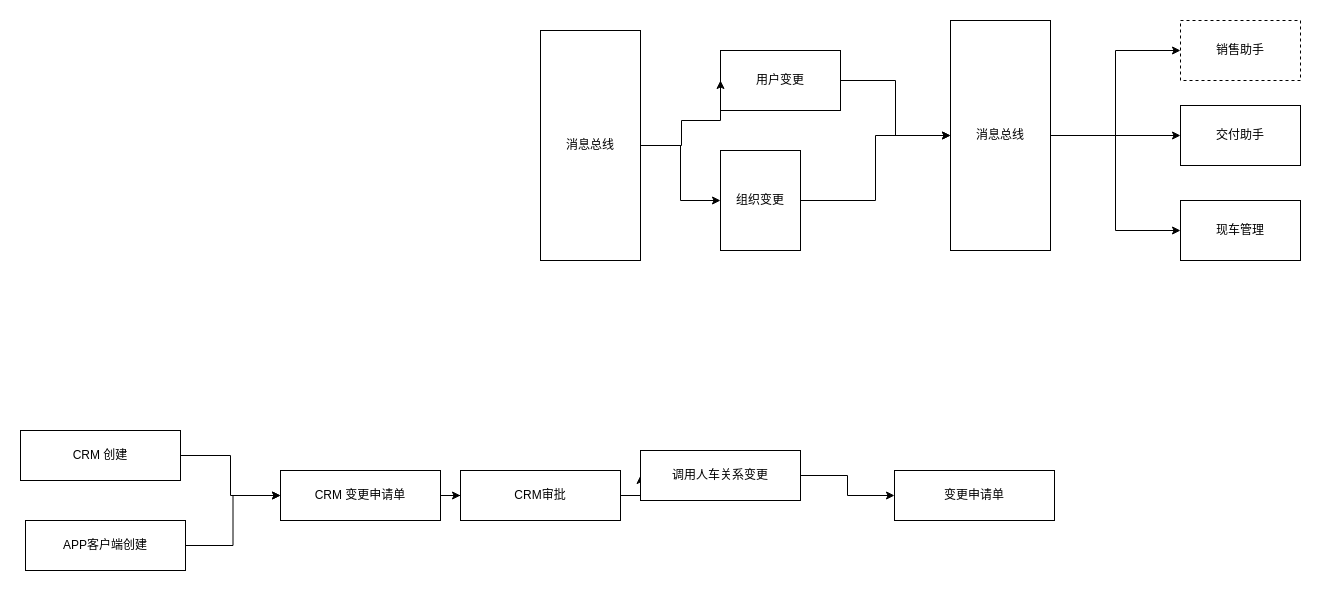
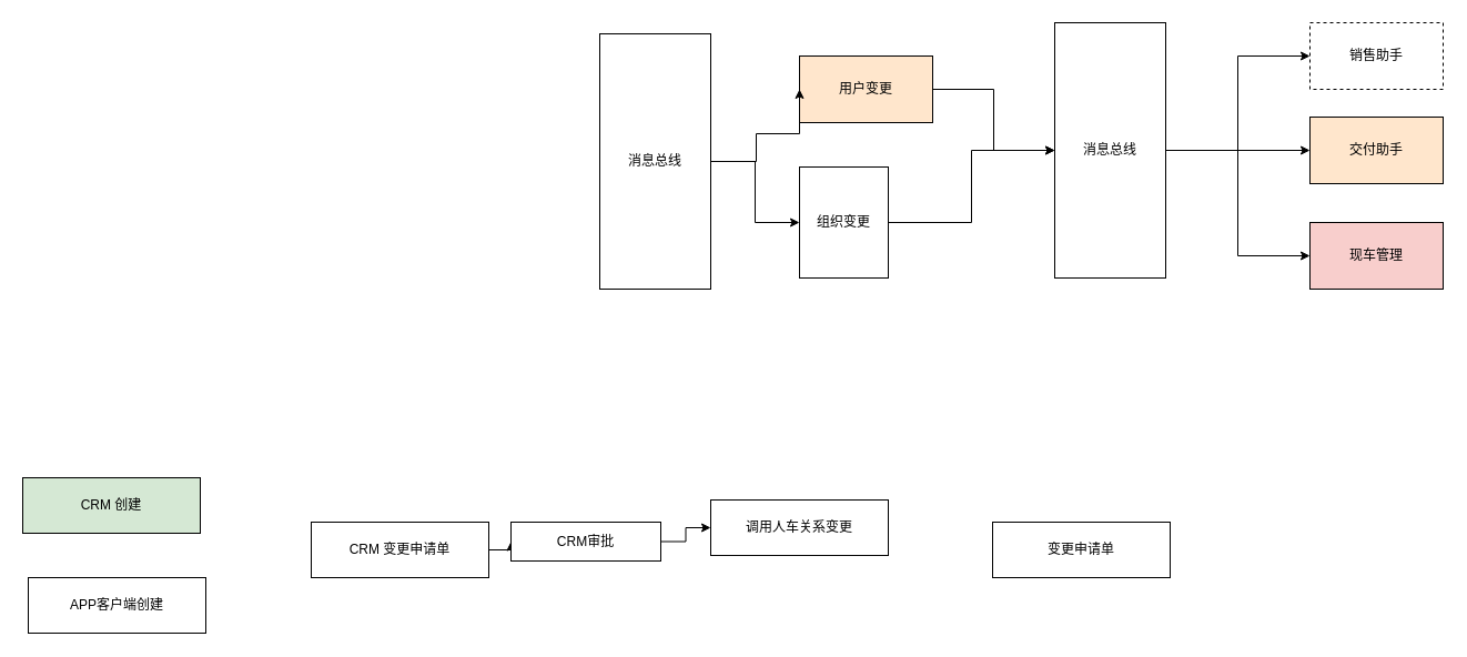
- <mxCell id="3" value="用户变更" style="rounded=0;whiteSpace=wrap;html=1;" parent="1" vertex="1"><mxGeometry x="720" y="50" width="120" height="60" as="geometry" /></mxCell>
+ <mxCell id="3" value="用户变更" style="rounded=0;whiteSpace=wrap;html=1;fillColor=#ffe6cc;" parent="1" vertex="1"><mxGeometry x="720" y="50" width="120" height="60" as="geometry" /></mxCell>
- <mxCell id="11" value="交付助手" style="whiteSpace=wrap;html=1;rounded=0;" parent="1" vertex="1"><mxGeometry x="1180" y="105" width="120" height="60" as="geometry" /></mxCell>
+ <mxCell id="11" value="交付助手" style="whiteSpace=wrap;html=1;rounded=0;fillColor=#ffe6cc;" parent="1" vertex="1"><mxGeometry x="1180" y="105" width="120" height="60" as="geometry" /></mxCell>
- <mxCell id="12" value="现车管理" style="whiteSpace=wrap;html=1;rounded=0;" parent="1" vertex="1"><mxGeometry x="1180" y="200" width="120" height="60" as="geometry" /></mxCell>
+ <mxCell id="12" value="现车管理" style="whiteSpace=wrap;html=1;rounded=0;fillColor=#f8cecc;" parent="1" vertex="1"><mxGeometry x="1180" y="200" width="120" height="60" as="geometry" /></mxCell>
- <mxCell id="17" value="CRM 创建" style="rounded=0;whiteSpace=wrap;html=1;" vertex="1" parent="1"><mxGeometry x="20" y="430" width="160" height="50" as="geometry" /></mxCell>
+ <mxCell id="17" value="CRM 创建" style="rounded=0;whiteSpace=wrap;html=1;fillColor=#d5e8d4;" vertex="1" parent="1"><mxGeometry x="20" y="430" width="160" height="50" as="geometry" /></mxCell>
- <mxCell id="16" value="" style="edgeStyle=orthogonalEdgeStyle;rounded=0;orthogonalLoop=1;jettySize=auto;html=1;" edge="1" parent="1" source="17" target="21"><mxGeometry relative="1" as="geometry" /></mxCell>
- <mxCell id="24" value="" style="edgeStyle=orthogonalEdgeStyle;rounded=0;orthogonalLoop=1;jettySize=auto;html=1;" edge="1" parent="1" source="25" target="26"><mxGeometry relative="1" as="geometry" /></mxCell>
- <mxCell id="23" value="CRM审批" style="rounded=0;whiteSpace=wrap;html=1;" vertex="1" parent="1"><mxGeometry x="460" y="470" width="160" height="50" as="geometry" /></mxCell>
+ <mxCell id="23" value="CRM审批" style="rounded=0;whiteSpace=wrap;html=1;" vertex="1" parent="1"><mxGeometry x="460" y="470" width="135" height="35" as="geometry" /></mxCell>
- <mxCell id="18" value="" style="edgeStyle=orthogonalEdgeStyle;rounded=0;orthogonalLoop=1;jettySize=auto;html=1;" edge="1" parent="1" source="19" target="21"><mxGeometry relative="1" as="geometry" /></mxCell>
